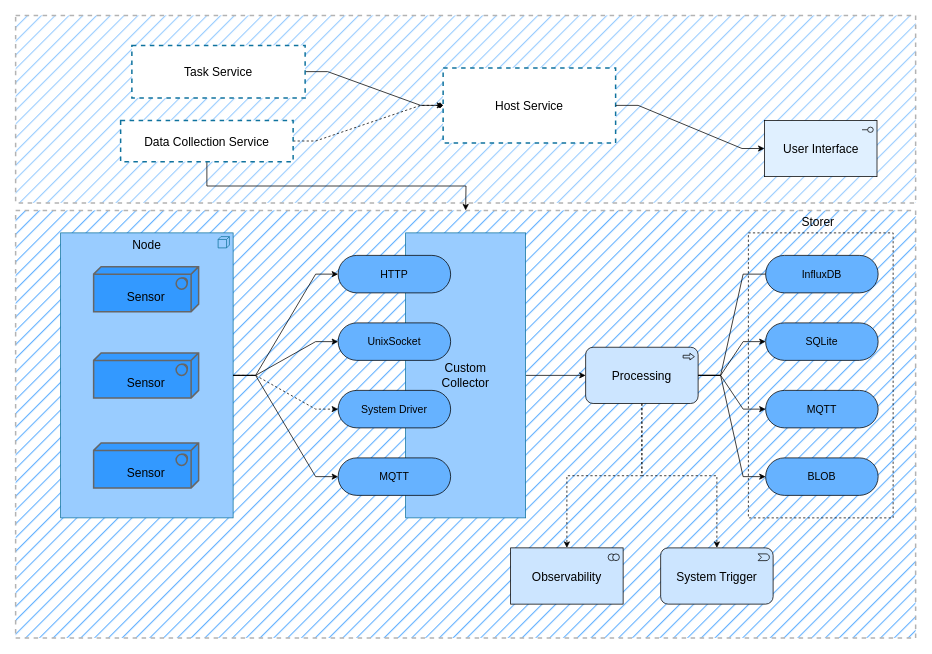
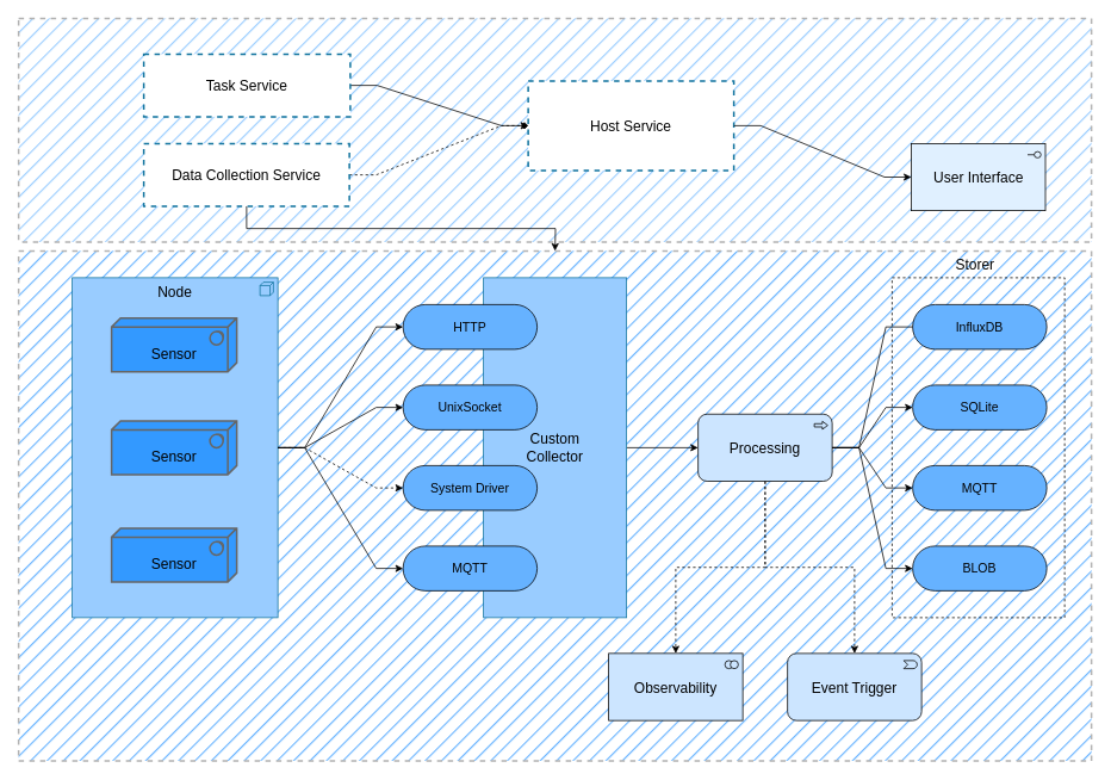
- <mxCell id="38" value="Task Service&lt;div style=&quot;font-size: 16px;&quot;&gt;&lt;/div&gt;" style="rounded=0;whiteSpace=wrap;html=1;fillColor=#FFFFFF;strokeColor=#10739e;fontSize=16;strokeWidth=2;dashed=1;" vertex="1" parent="1"><mxGeometry x="175" y="60" width="231" height="70" as="geometry" /></mxCell>
+ <mxCell id="38" value="Task Service&lt;div style=&quot;font-size: 16px;&quot;&gt;&lt;/div&gt;" style="rounded=0;whiteSpace=wrap;html=1;fillColor=#FFFFFF;strokeColor=#10739e;fontSize=16;strokeWidth=2;dashed=1;" vertex="1" parent="1"><mxGeometry x="160" y="60" width="231" height="70" as="geometry" /></mxCell>
- <mxCell id="36" value="Data Collection Service&lt;div style=&quot;font-size: 16px;&quot;&gt;&lt;/div&gt;" style="rounded=0;whiteSpace=wrap;html=1;fillColor=#FFFFFF;strokeColor=#10739e;fontSize=16;strokeWidth=2;dashed=1;" vertex="1" parent="1"><mxGeometry x="160" y="160" width="230" height="55" as="geometry" /></mxCell>
+ <mxCell id="36" value="Data Collection Service&lt;div style=&quot;font-size: 16px;&quot;&gt;&lt;/div&gt;" style="rounded=0;whiteSpace=wrap;html=1;fillColor=#FFFFFF;strokeColor=#10739e;fontSize=16;strokeWidth=2;dashed=1;" vertex="1" parent="1"><mxGeometry x="160" y="160" width="230" height="70" as="geometry" /></mxCell>
- <mxCell id="10" value="System Trigger" style="html=1;whiteSpace=wrap;fillColor=#CCE5FF;shape=mxgraph.archimate3.application;appType=event;archiType=rounded;fontSize=16;" parent="1" vertex="1"><mxGeometry x="880" y="730" width="150" height="75" as="geometry" /></mxCell>
+ <mxCell id="10" value="Event Trigger" style="html=1;whiteSpace=wrap;fillColor=#CCE5FF;shape=mxgraph.archimate3.application;appType=event;archiType=rounded;fontSize=16;" parent="1" vertex="1"><mxGeometry x="880" y="730" width="150" height="75" as="geometry" /></mxCell>
